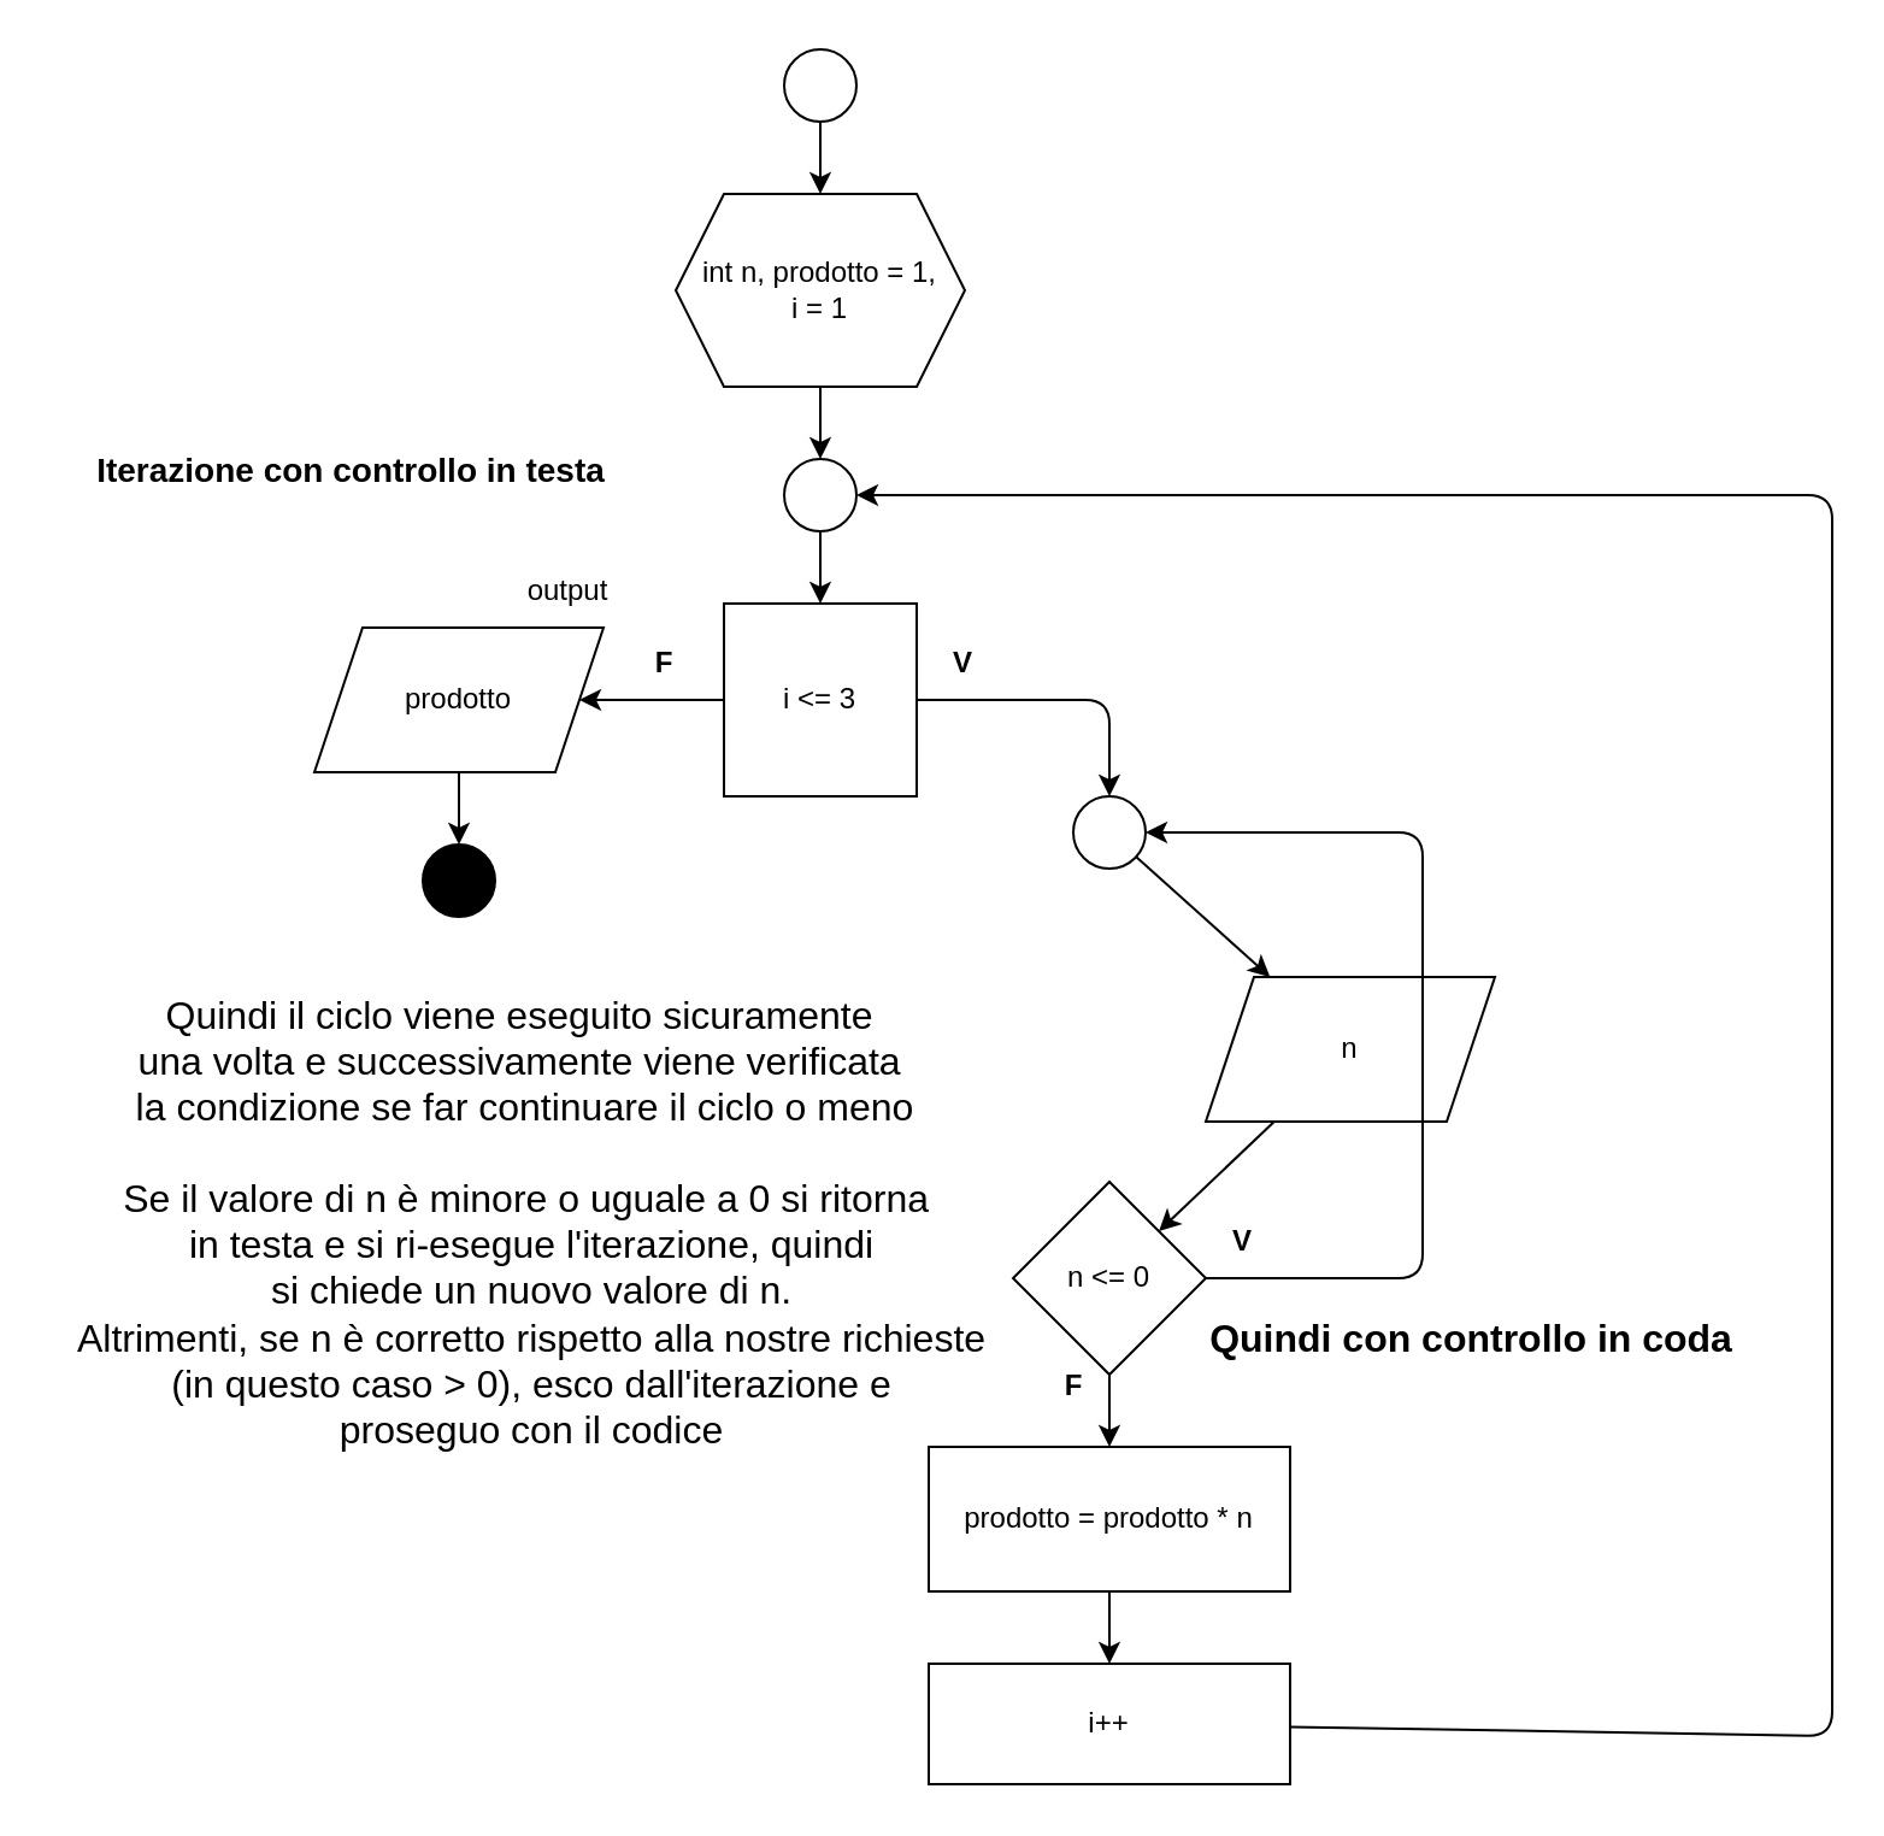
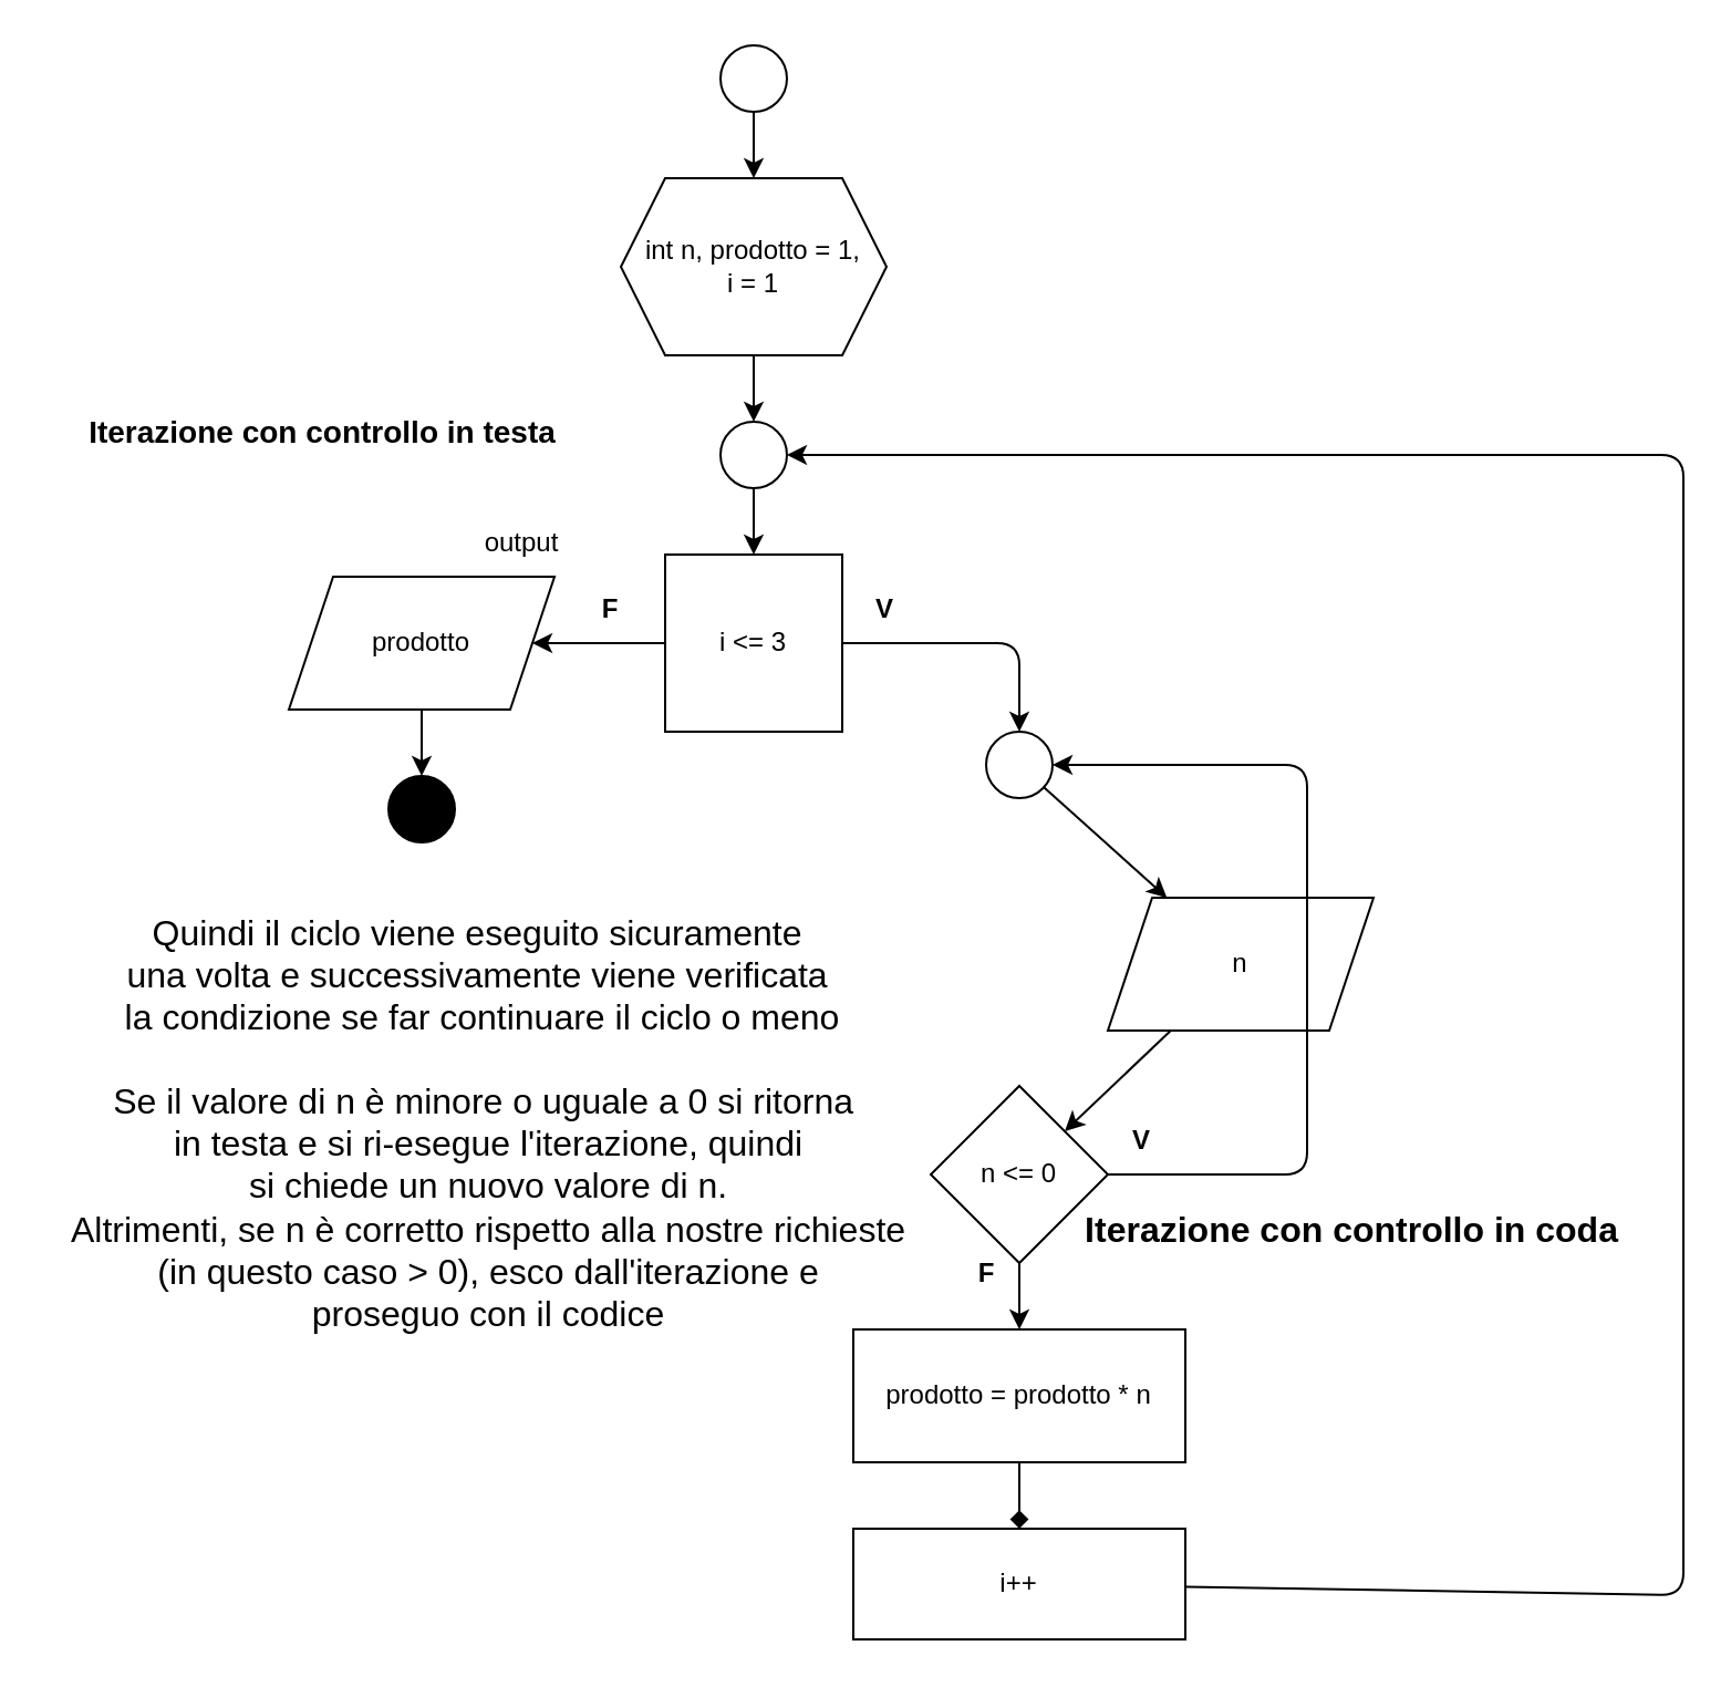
- <mxCell id="18" value="Quindi con controllo in coda" style="text;html=1;align=center;verticalAlign=middle;resizable=0;points=[];autosize=1;strokeColor=none;fillColor=none;fontSize=16;fontStyle=1" parent="1" vertex="1"><mxGeometry x="480" y="540" width="260" height="30" as="geometry" /></mxCell>
+ <mxCell id="18" value="Iterazione con controllo in coda" style="text;html=1;align=center;verticalAlign=middle;resizable=0;points=[];autosize=1;strokeColor=none;fillColor=none;fontSize=16;fontStyle=1" parent="1" vertex="1"><mxGeometry x="480" y="540" width="260" height="30" as="geometry" /></mxCell>
- <mxCell id="20" value="" style="edgeStyle=none;html=1;fontSize=14;" parent="1" source="21" target="23" edge="1"><mxGeometry relative="1" as="geometry" /></mxCell>
+ <mxCell id="20" value="" style="edgeStyle=none;html=1;fontSize=14;endArrow=diamond;" parent="1" source="21" target="23" edge="1"><mxGeometry relative="1" as="geometry" /></mxCell>
